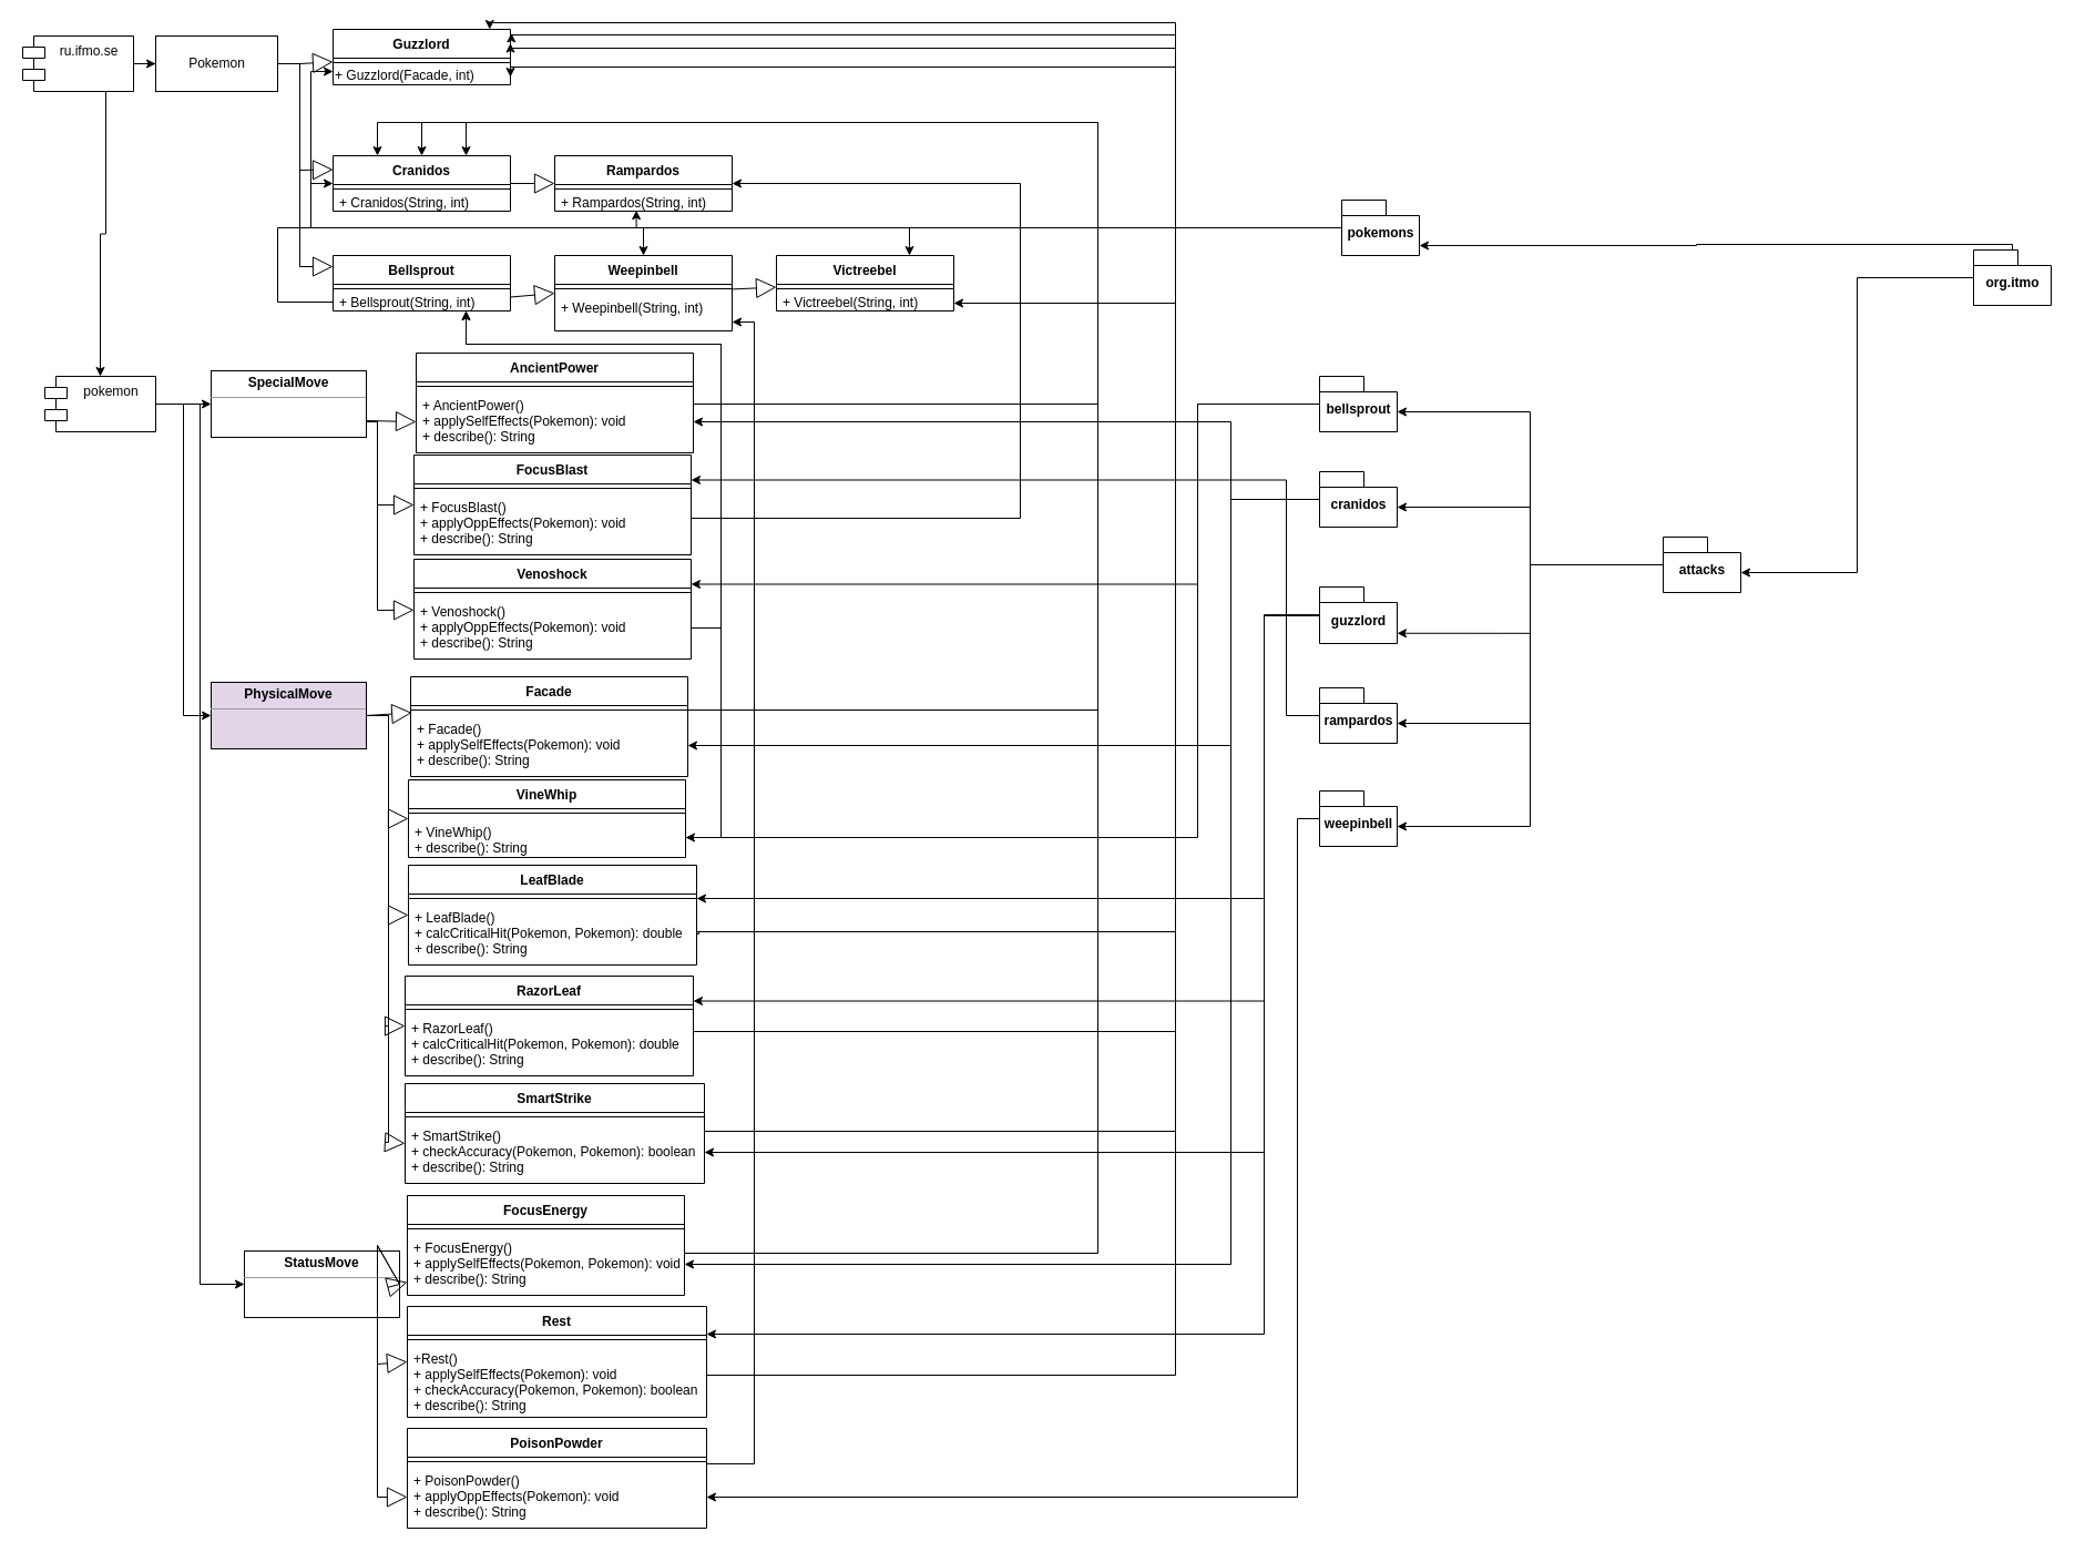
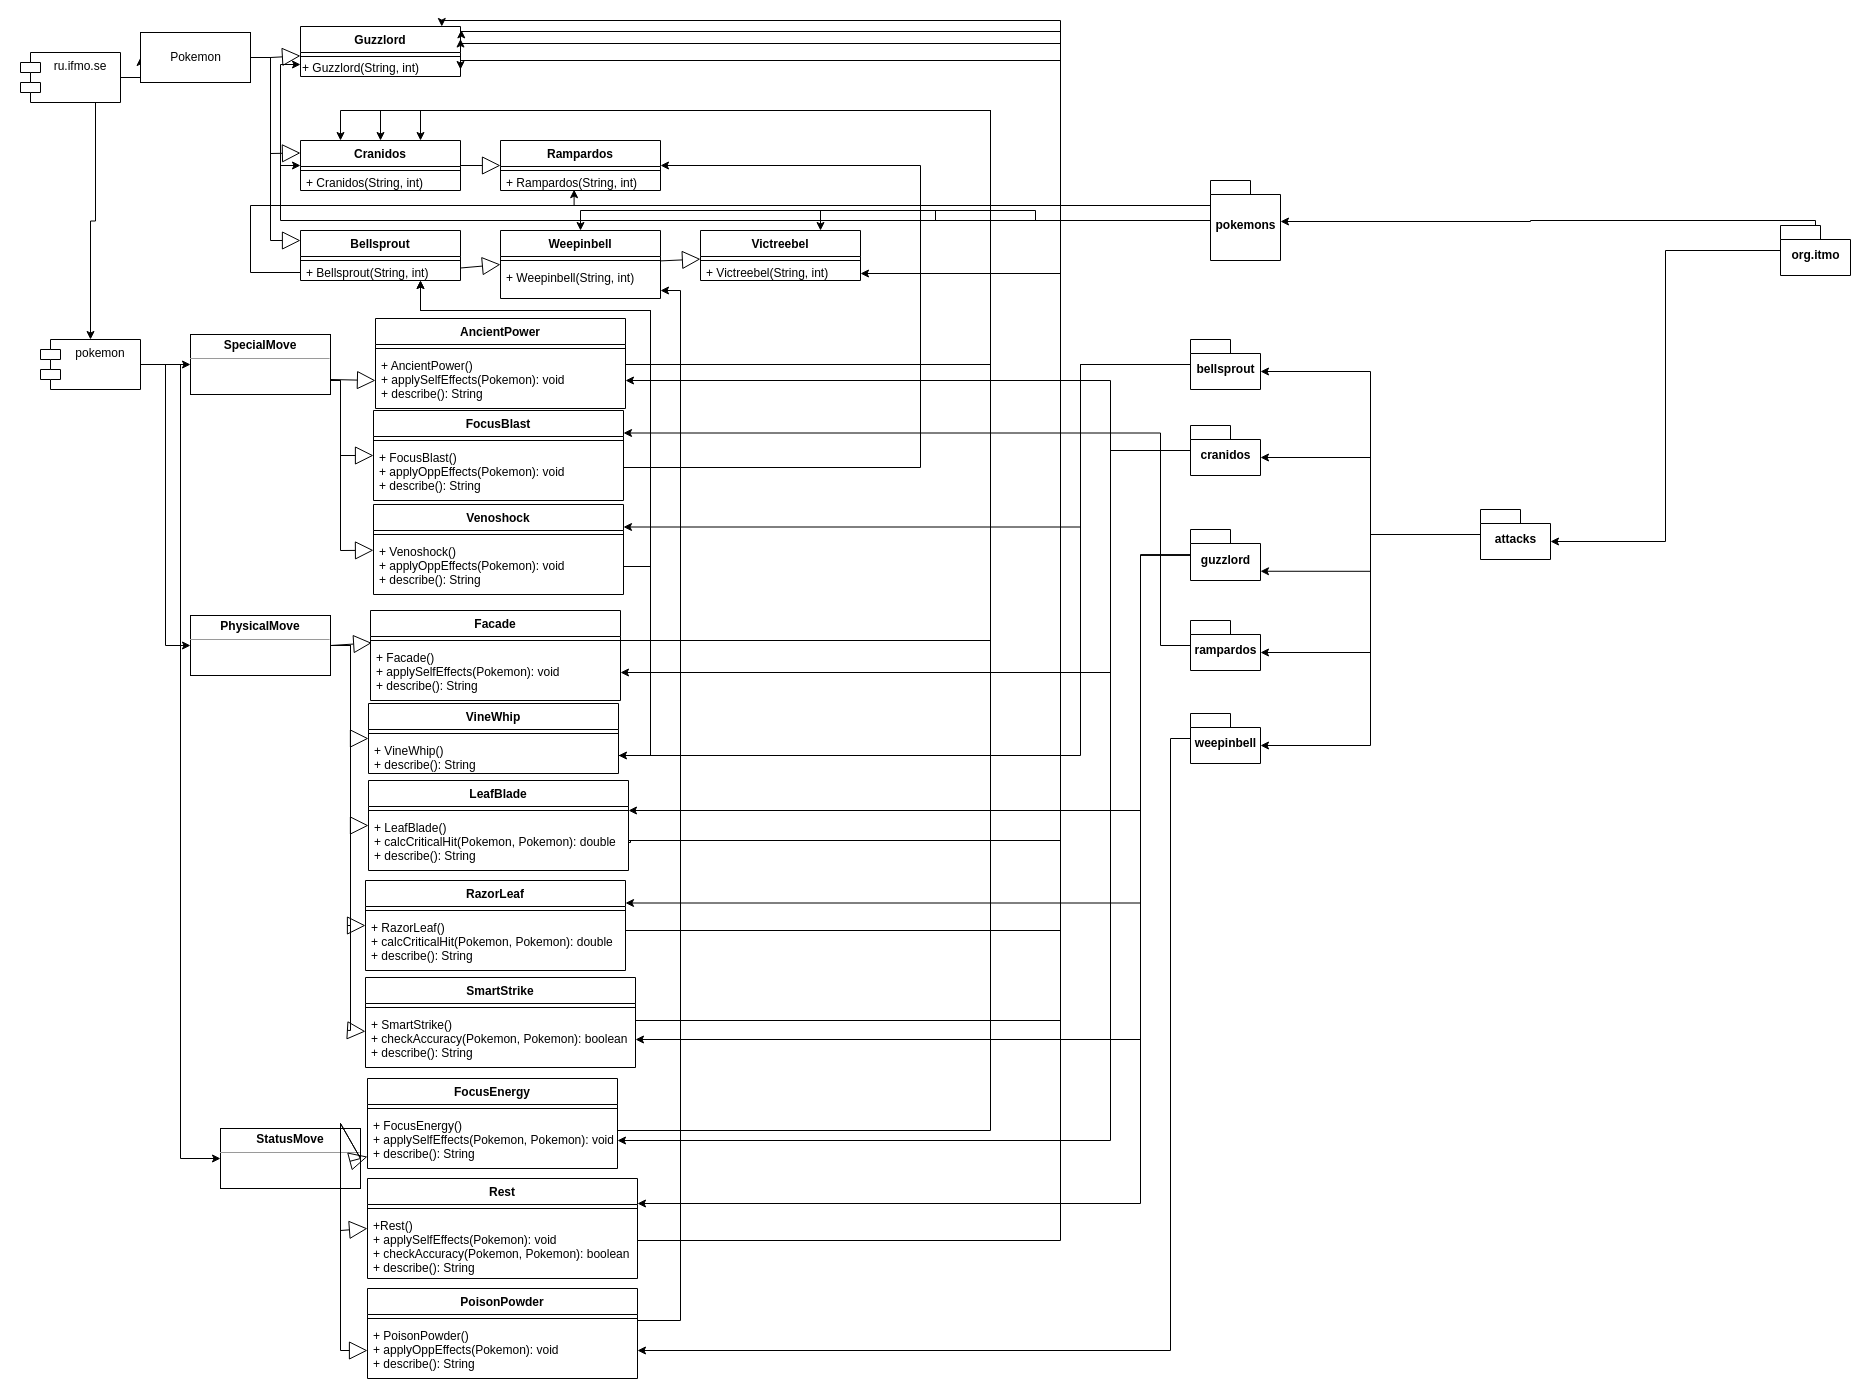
- <mxCell id="4" value="ru.ifmo.se" style="shape=module;align=left;spacingLeft=20;align=center;verticalAlign=top;labelBackgroundColor=none;fontColor=default;" parent="1" vertex="1"><mxGeometry x="20" y="32" width="100" height="50" as="geometry" /></mxCell>
+ <mxCell id="4" value="ru.ifmo.se" style="shape=module;align=left;spacingLeft=20;align=center;verticalAlign=top;labelBackgroundColor=none;fontColor=default;" parent="1" vertex="1"><mxGeometry x="20" y="52" width="100" height="50" as="geometry" /></mxCell>
- <mxCell id="7" value="+ Guzzlord(Facade, int)" style="text;html=1;strokeColor=none;fillColor=none;align=left;verticalAlign=middle;whiteSpace=wrap;rounded=0;labelBackgroundColor=none;fontFamily=Helvetica;fontSize=12;fontColor=default;startSize=26;" parent="5" vertex="1"><mxGeometry y="34" width="160" height="16" as="geometry" /></mxCell>
+ <mxCell id="7" value="+ Guzzlord(String, int)" style="text;html=1;strokeColor=none;fillColor=none;align=left;verticalAlign=middle;whiteSpace=wrap;rounded=0;labelBackgroundColor=none;fontFamily=Helvetica;fontSize=12;fontColor=default;startSize=26;" parent="5" vertex="1"><mxGeometry y="34" width="160" height="16" as="geometry" /></mxCell>
- <mxCell id="92" value="pokemons" style="shape=folder;fontStyle=1;spacingTop=10;tabWidth=40;tabHeight=14;tabPosition=left;html=1;labelBackgroundColor=none;fontColor=default;" parent="1" vertex="1"><mxGeometry x="1210" y="180" width="70" height="50" as="geometry" /></mxCell>
+ <mxCell id="92" value="pokemons" style="shape=folder;fontStyle=1;spacingTop=10;tabWidth=40;tabHeight=14;tabPosition=left;html=1;labelBackgroundColor=none;fontColor=default;" parent="1" vertex="1"><mxGeometry x="1210" y="180" width="70" height="80" as="geometry" /></mxCell>
- <mxCell id="124" value="attacks" style="shape=folder;fontStyle=1;spacingTop=10;tabWidth=40;tabHeight=14;tabPosition=left;html=1;labelBackgroundColor=none;fontColor=default;" vertex="1" parent="1"><mxGeometry x="1500" y="484" width="70" height="50" as="geometry" /></mxCell>
+ <mxCell id="124" value="attacks" style="shape=folder;fontStyle=1;spacingTop=10;tabWidth=40;tabHeight=14;tabPosition=left;html=1;labelBackgroundColor=none;fontColor=default;" vertex="1" parent="1"><mxGeometry x="1480" y="509" width="70" height="50" as="geometry" /></mxCell>
- <mxCell id="34" value="&lt;p style=&quot;margin:0px;margin-top:4px;text-align:center;&quot;&gt;&lt;b&gt;PhysicalMove&lt;/b&gt;&lt;br&gt;&lt;/p&gt;&lt;hr size=&quot;1&quot;&gt;&lt;div style=&quot;height:2px;&quot;&gt;&lt;/div&gt;" style="verticalAlign=top;align=left;overflow=fill;fontSize=12;fontFamily=Helvetica;html=1;labelBackgroundColor=none;fontColor=default;fillColor=#e1d5e7;" parent="1" vertex="1"><mxGeometry x="190" y="615" width="140" height="60" as="geometry" /></mxCell>
+ <mxCell id="34" value="&lt;p style=&quot;margin:0px;margin-top:4px;text-align:center;&quot;&gt;&lt;b&gt;PhysicalMove&lt;/b&gt;&lt;br&gt;&lt;/p&gt;&lt;hr size=&quot;1&quot;&gt;&lt;div style=&quot;height:2px;&quot;&gt;&lt;/div&gt;" style="verticalAlign=top;align=left;overflow=fill;fontSize=12;fontFamily=Helvetica;html=1;labelBackgroundColor=none;fontColor=default;" parent="1" vertex="1"><mxGeometry x="190" y="615" width="140" height="60" as="geometry" /></mxCell>
